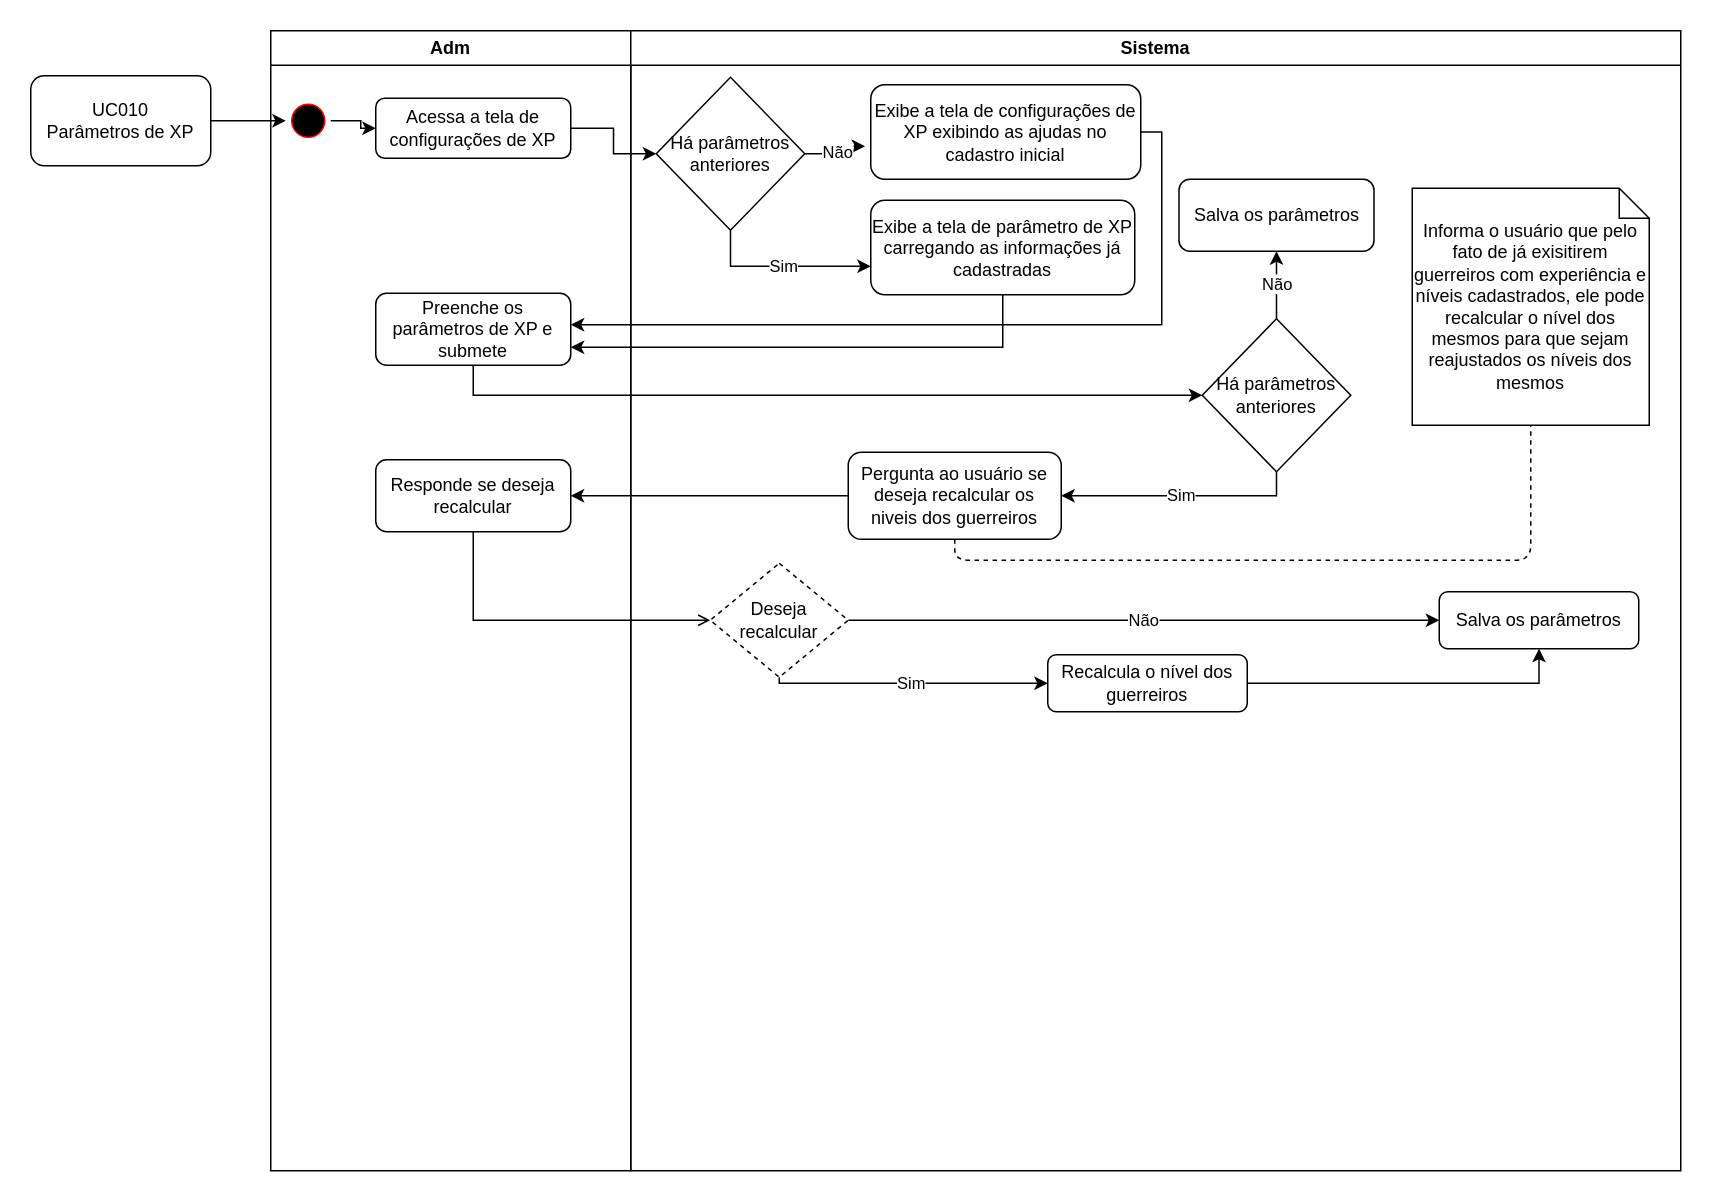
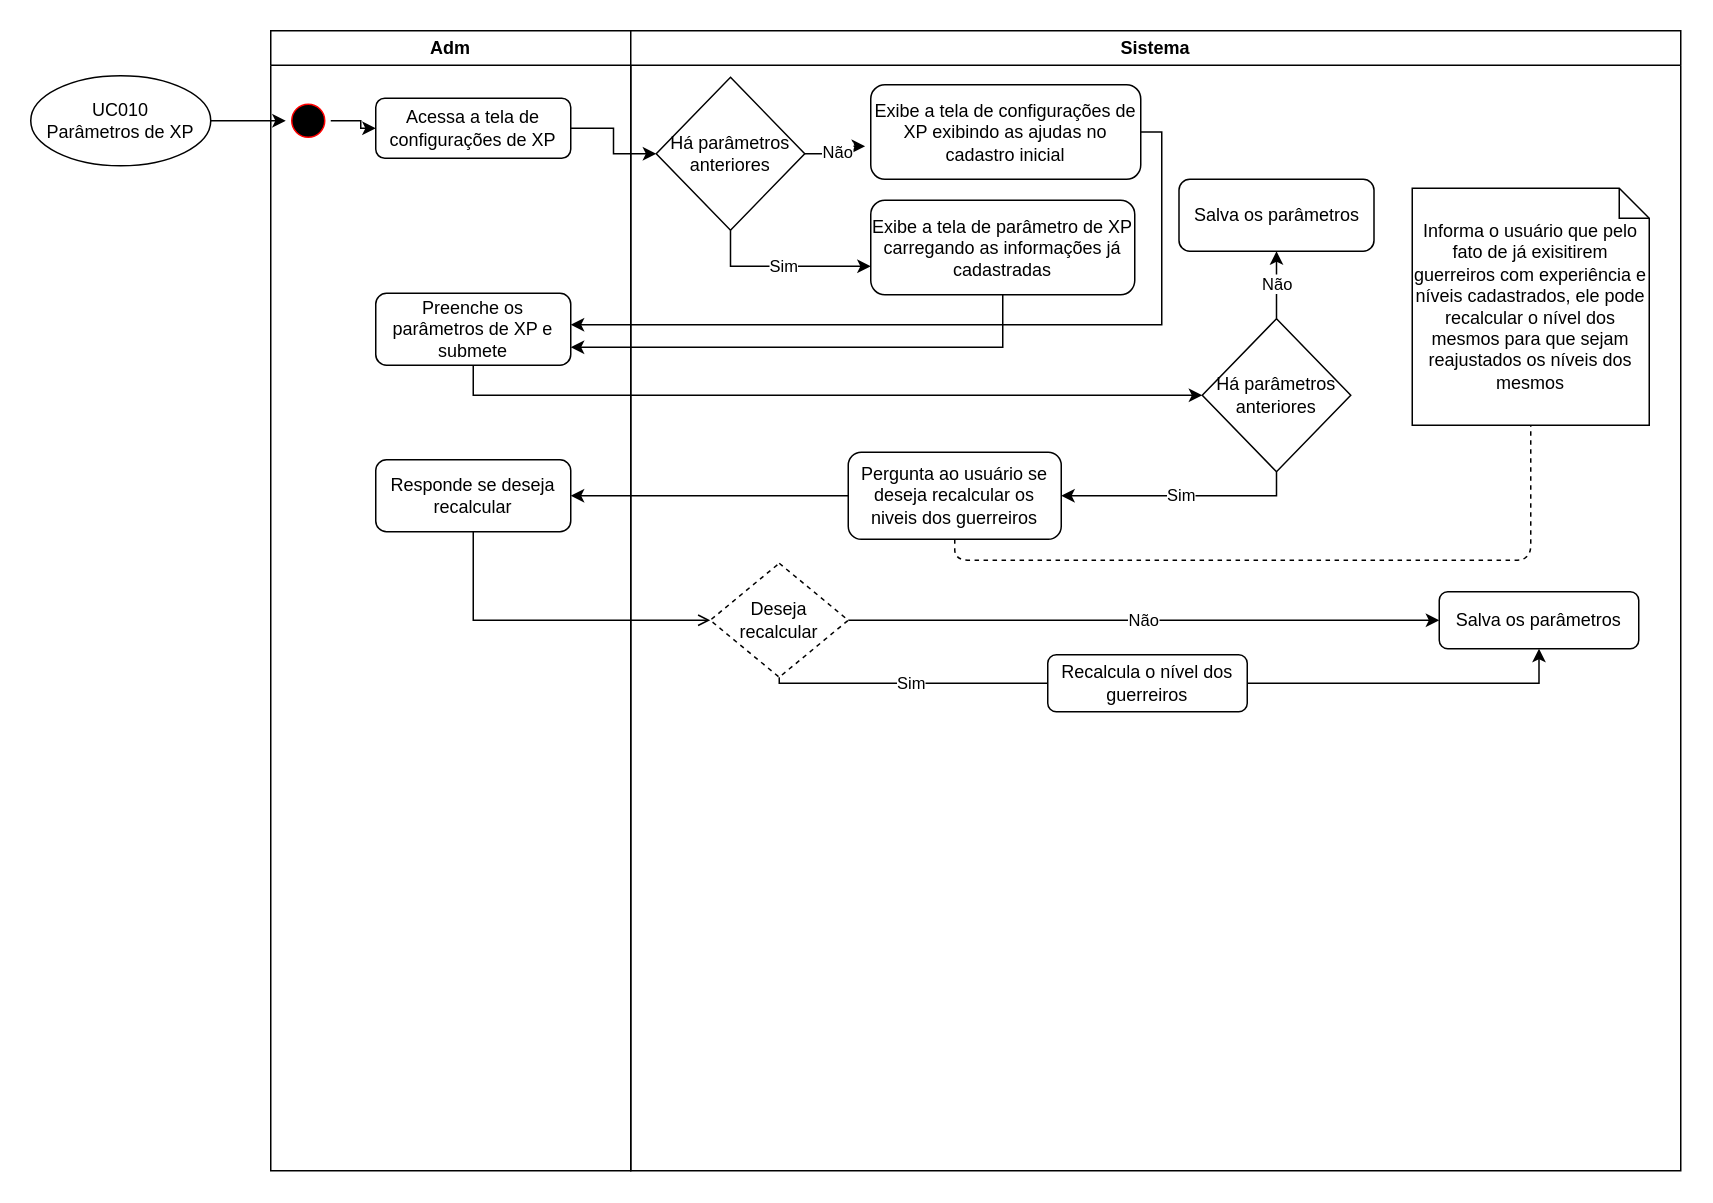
- <mxCell id="28" value="UC010&lt;br&gt;Parâmetros de XP" style="rounded=1;whiteSpace=wrap;html=1;" parent="1" vertex="1"><mxGeometry x="20" y="50" width="120" height="60" as="geometry" /></mxCell>
+ <mxCell id="28" value="UC010&lt;br&gt;Parâmetros de XP" style="ellipse;whiteSpace=wrap;html=1;" parent="1" vertex="1"><mxGeometry x="20" y="50" width="120" height="60" as="geometry" /></mxCell>
- <mxCell id="22" value="Sim" style="edgeStyle=orthogonalEdgeStyle;rounded=0;orthogonalLoop=1;jettySize=auto;html=1;entryX=0;entryY=0.5;entryDx=0;entryDy=0;exitX=0.5;exitY=1;exitDx=0;exitDy=0;" parent="8" source="23" target="26" edge="1"><mxGeometry relative="1" as="geometry"><Array as="points"><mxPoint x="99" y="435" /></Array></mxGeometry></mxCell>
+ <mxCell id="22" value="Sim" style="edgeStyle=orthogonalEdgeStyle;rounded=0;orthogonalLoop=1;jettySize=auto;html=1;entryX=0;entryY=0.5;entryDx=0;entryDy=0;exitX=0.5;exitY=1;exitDx=0;exitDy=0;endArrow=none;" parent="8" source="23" target="26" edge="1"><mxGeometry relative="1" as="geometry"><Array as="points"><mxPoint x="99" y="435" /></Array></mxGeometry></mxCell>
